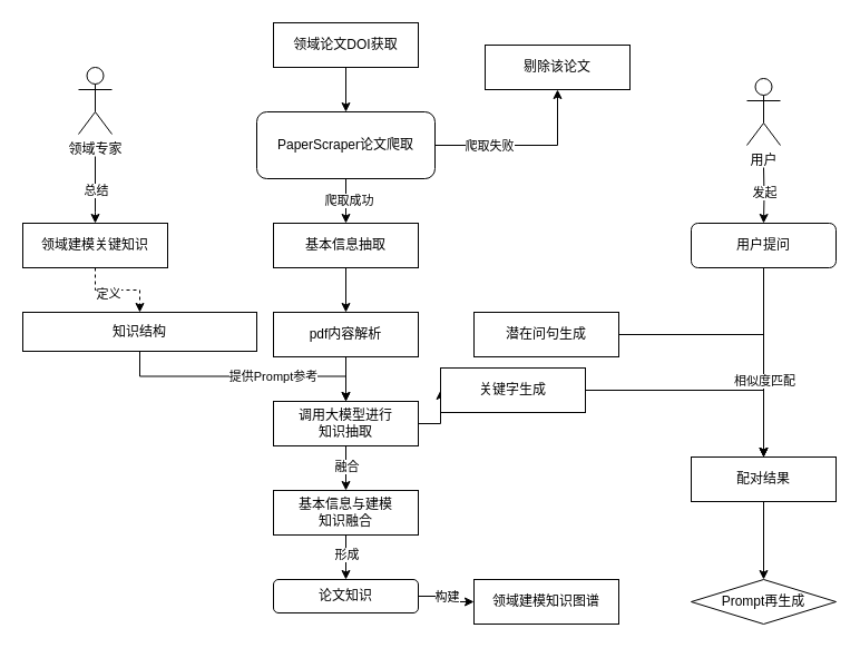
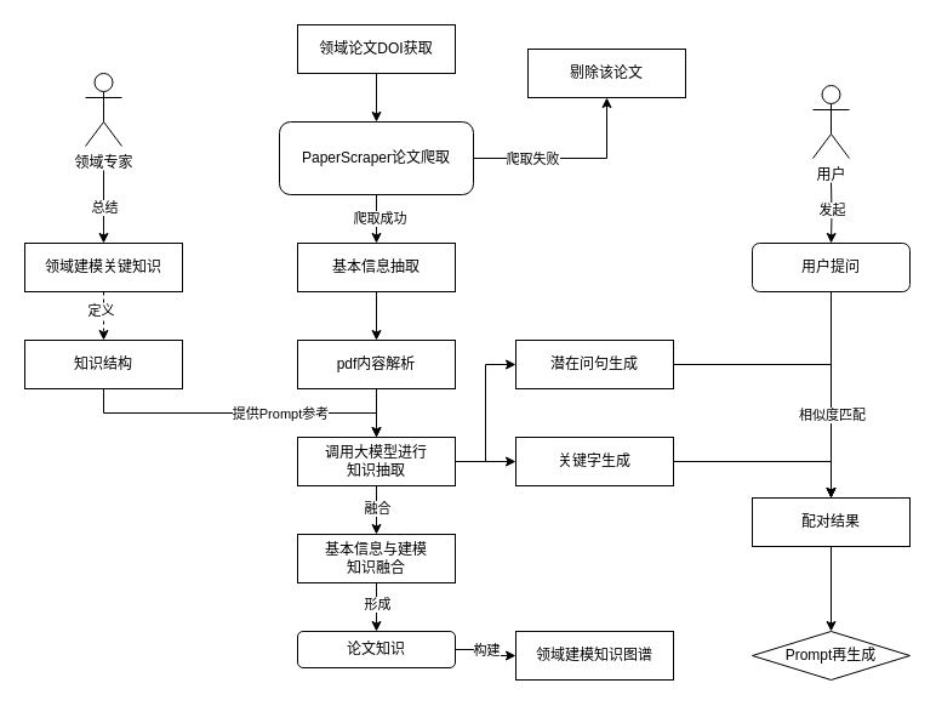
- <mxCell id="29" value="知识结构" style="rounded=0;whiteSpace=wrap;html=1;" vertex="1" parent="1"><mxGeometry x="20" y="280" width="210" height="35" as="geometry" /></mxCell>
+ <mxCell id="29" value="知识结构" style="rounded=0;whiteSpace=wrap;html=1;" vertex="1" parent="1"><mxGeometry x="20" y="280" width="130" height="40" as="geometry" /></mxCell>
+ <mxCell id="16" style="edgeStyle=orthogonalEdgeStyle;rounded=0;orthogonalLoop=1;jettySize=auto;html=1;entryX=0;entryY=0.5;entryDx=0;entryDy=0;" edge="1" parent="1" source="18" target="38"><mxGeometry relative="1" as="geometry"><Array as="points"><mxPoint x="400" y="380" /><mxPoint x="400" y="300" /></Array></mxGeometry></mxCell>
- <mxCell id="36" value="关键字生成" style="rounded=0;whiteSpace=wrap;html=1;" vertex="1" parent="1"><mxGeometry x="395" y="330" width="130" height="40" as="geometry" /></mxCell>
+ <mxCell id="36" value="关键字生成" style="rounded=0;whiteSpace=wrap;html=1;" vertex="1" parent="1"><mxGeometry x="425" y="360" width="130" height="40" as="geometry" /></mxCell>
